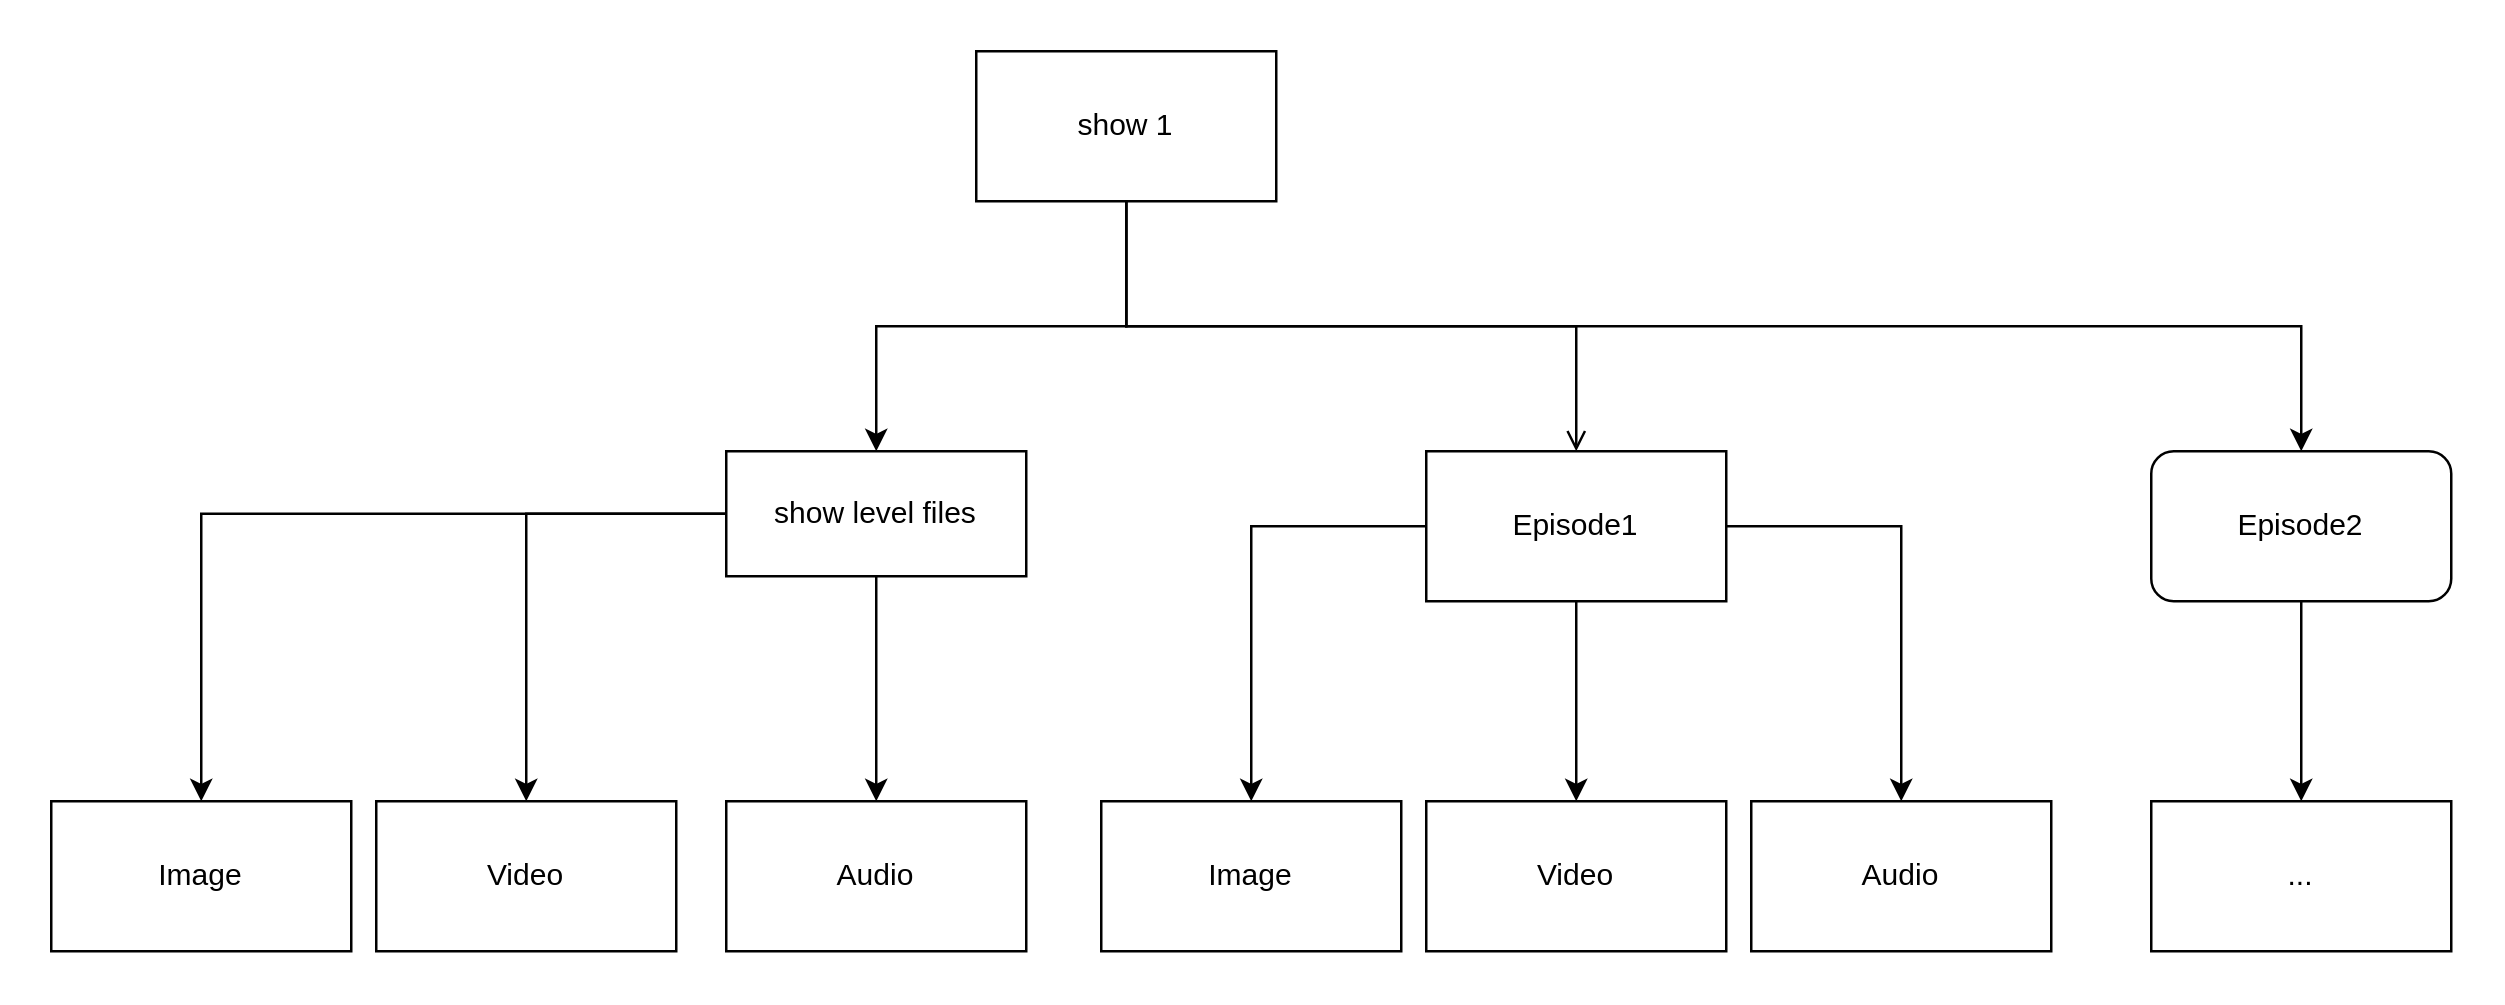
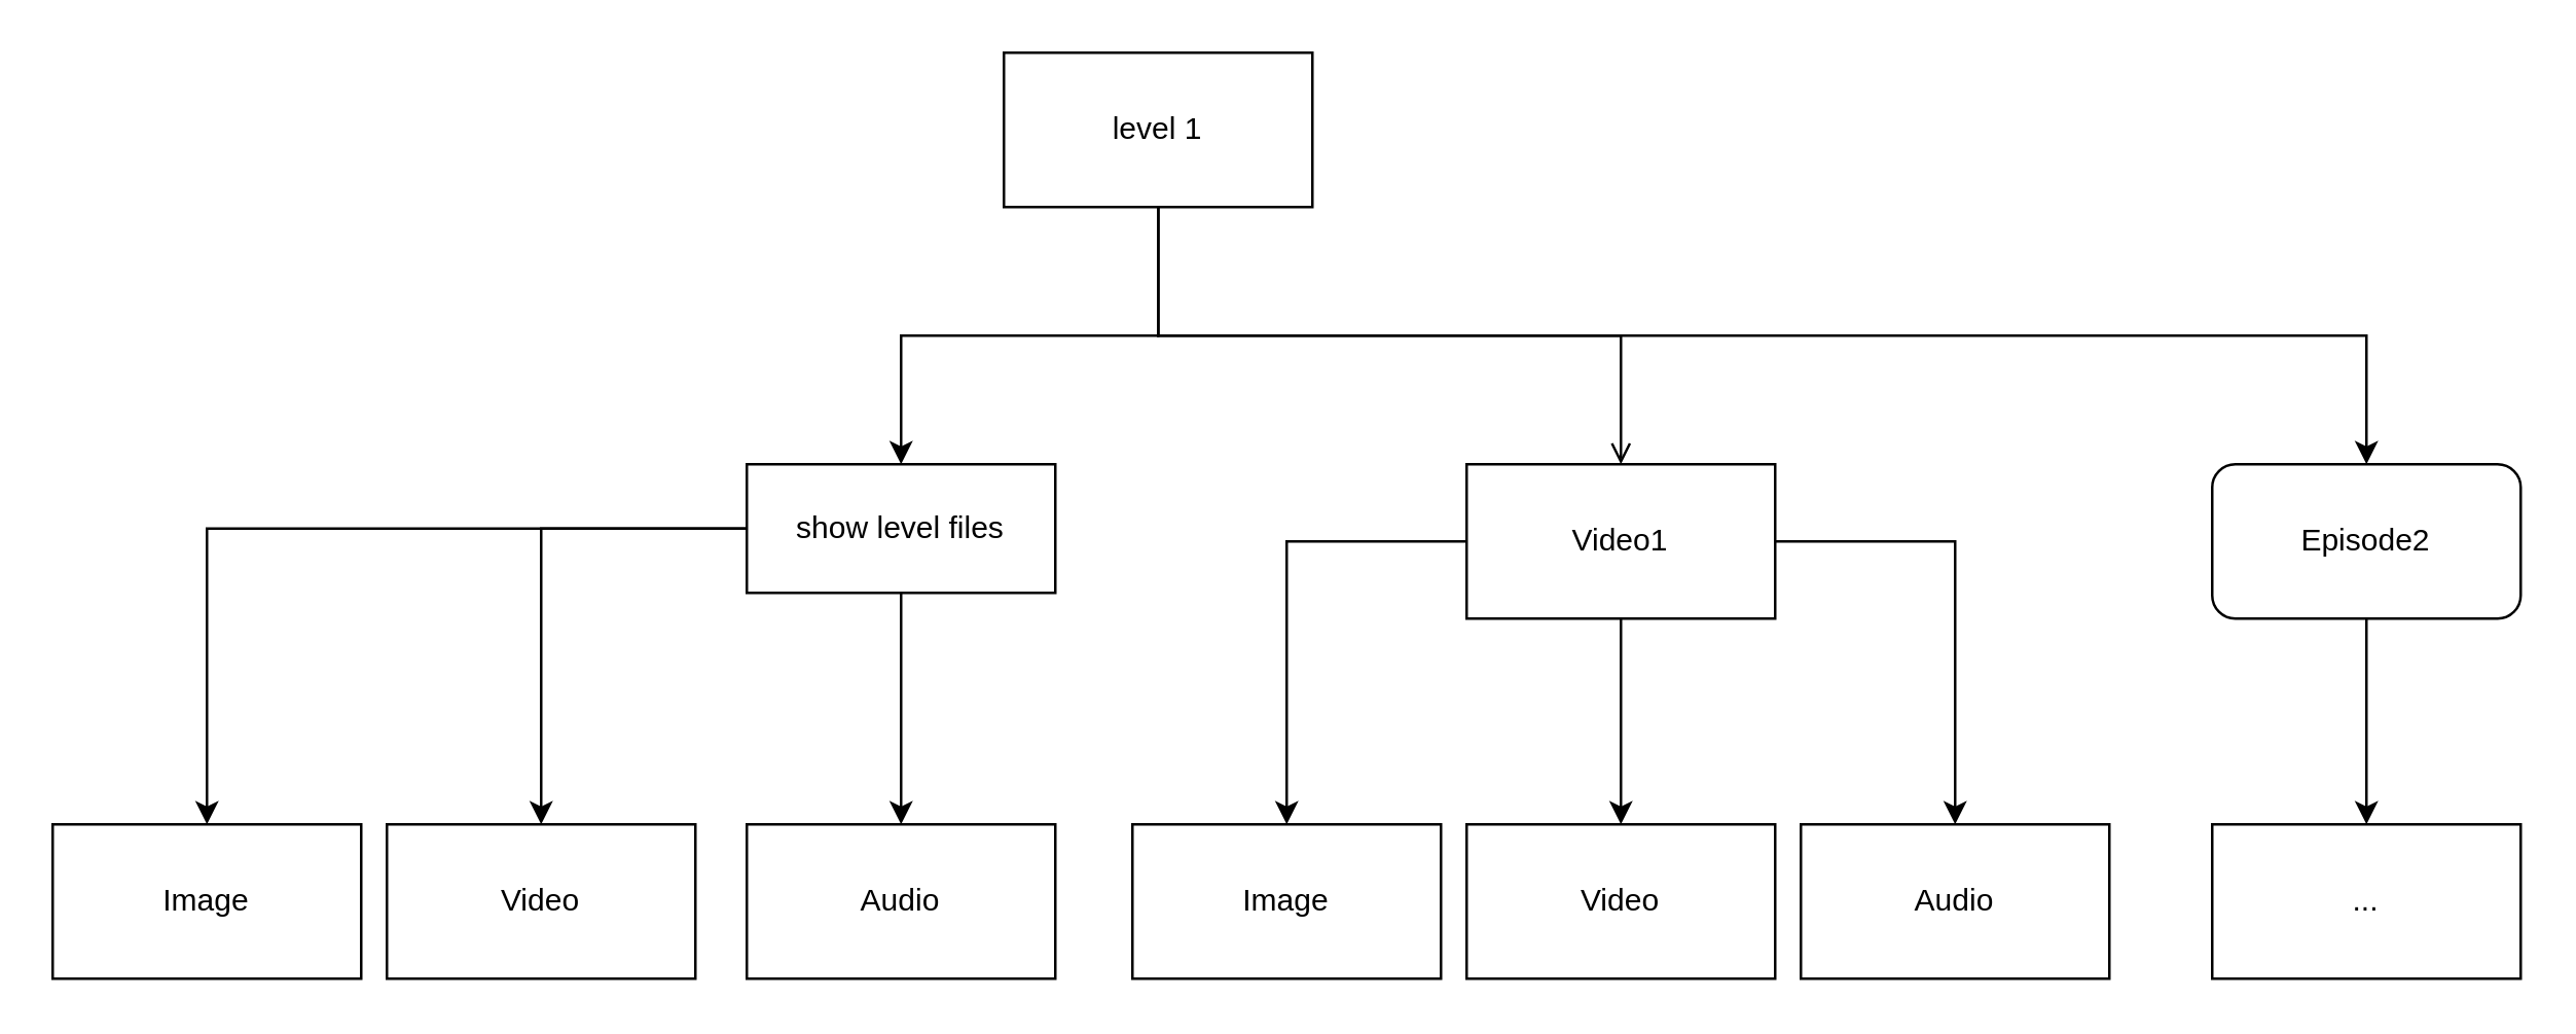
- <mxCell id="5" value="show 1" style="rounded=0;whiteSpace=wrap;html=1;" vertex="1" parent="1"><mxGeometry x="390" y="20" width="120" height="60" as="geometry" /></mxCell>
+ <mxCell id="5" value="level 1" style="rounded=0;whiteSpace=wrap;html=1;" vertex="1" parent="1"><mxGeometry x="390" y="20" width="120" height="60" as="geometry" /></mxCell>
- <mxCell id="19" value="Episode1" style="rounded=0;whiteSpace=wrap;html=1;" vertex="1" parent="1"><mxGeometry x="570" y="180" width="120" height="60" as="geometry" /></mxCell>
+ <mxCell id="19" value="Video1" style="rounded=0;whiteSpace=wrap;html=1;" vertex="1" parent="1"><mxGeometry x="570" y="180" width="120" height="60" as="geometry" /></mxCell>
